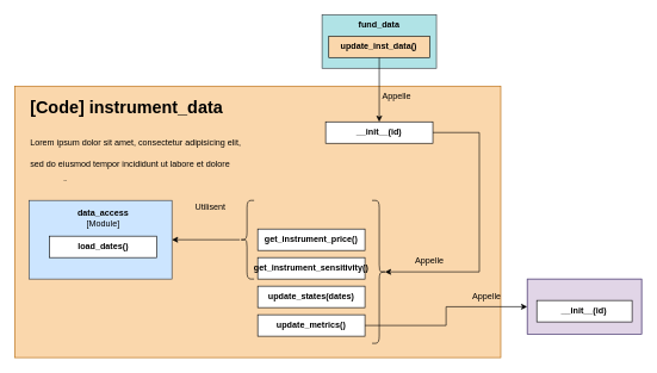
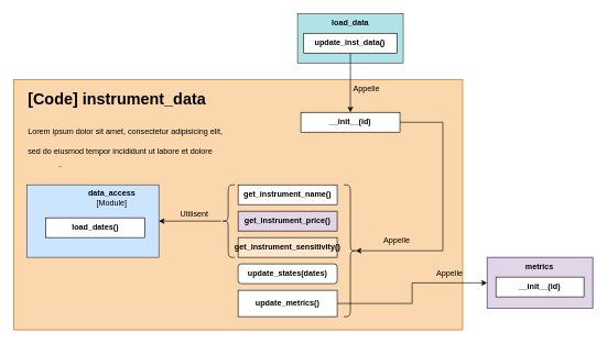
- <mxCell id="23" value="&lt;b&gt;fund_data&lt;/b&gt;" style="text;html=1;align=center;verticalAlign=middle;whiteSpace=wrap;rounded=0;" vertex="1" parent="20"><mxGeometry x="51.765" width="56.471" height="30" as="geometry" /></mxCell>
+ <mxCell id="23" value="&lt;b&gt;load_data&lt;/b&gt;" style="text;html=1;align=center;verticalAlign=middle;whiteSpace=wrap;rounded=0;" vertex="1" parent="20"><mxGeometry x="51.765" width="56.471" height="30" as="geometry" /></mxCell>
- <mxCell id="22" value="&lt;b&gt;update_inst_data()&lt;/b&gt;" style="rounded=0;whiteSpace=wrap;html=1;fillColor=#fad7ac;" vertex="1" parent="20"><mxGeometry x="9.412" y="30" width="141.176" height="30" as="geometry" /></mxCell>
+ <mxCell id="22" value="&lt;b&gt;update_inst_data()&lt;/b&gt;" style="rounded=0;whiteSpace=wrap;html=1;" vertex="1" parent="20"><mxGeometry x="9.412" y="30" width="141.176" height="30" as="geometry" /></mxCell>
- <mxCell id="12" value="Utilisent" style="text;html=1;align=center;verticalAlign=middle;whiteSpace=wrap;rounded=0;" vertex="1" parent="1"><mxGeometry x="264" y="275" width="60" height="30" as="geometry" /></mxCell>
+ <mxCell id="12" value="Utilisent" style="text;html=1;align=center;verticalAlign=middle;whiteSpace=wrap;rounded=0;" vertex="1" parent="1"><mxGeometry x="264" y="310" width="60" height="30" as="geometry" /></mxCell>
+ <mxCell id="7" value="&lt;b&gt;get_instrument_name()&lt;/b&gt;" style="rounded=0;whiteSpace=wrap;html=1;" vertex="1" parent="1"><mxGeometry x="360" y="280" width="150" height="30" as="geometry" /></mxCell>
- <mxCell id="6" value="&lt;b&gt;data_access&lt;/b&gt;&lt;div&gt;[Module]&lt;/div&gt;" style="text;html=1;align=center;verticalAlign=middle;whiteSpace=wrap;rounded=0;" vertex="1" parent="3"><mxGeometry x="74" y="10" width="60" height="30" as="geometry" /></mxCell>
+ <mxCell id="6" value="&lt;b&gt;data_access&lt;/b&gt;&lt;div&gt;[Module]&lt;/div&gt;" style="text;html=1;align=center;verticalAlign=middle;whiteSpace=wrap;rounded=0;" vertex="1" parent="3"><mxGeometry x="99" y="5" width="60" height="30" as="geometry" /></mxCell>
- <mxCell id="8" value="&lt;b&gt;get_instrument_price()&lt;/b&gt;" style="rounded=0;whiteSpace=wrap;html=1;" vertex="1" parent="1"><mxGeometry x="360" y="320" width="150" height="30" as="geometry" /></mxCell>
+ <mxCell id="8" value="&lt;b&gt;get_instrument_price()&lt;/b&gt;" style="rounded=0;whiteSpace=wrap;html=1;fillColor=#e1d5e7;" vertex="1" parent="1"><mxGeometry x="360" y="320" width="150" height="30" as="geometry" /></mxCell>
- <mxCell id="9" value="&lt;b&gt;get_instrument_sensitivity()&lt;/b&gt;" style="rounded=0;whiteSpace=wrap;html=1;" vertex="1" parent="1"><mxGeometry x="360" y="360" width="150" height="30" as="geometry" /></mxCell>
+ <mxCell id="9" value="&lt;b&gt;get_instrument_sensitivity()&lt;/b&gt;" style="rounded=0;whiteSpace=wrap;html=1;fillColor=#ffe6cc;" vertex="1" parent="1"><mxGeometry x="360" y="360" width="150" height="30" as="geometry" /></mxCell>
+ <mxCell id="28" value="&lt;b&gt;metrics&lt;/b&gt;" style="text;html=1;align=center;verticalAlign=middle;whiteSpace=wrap;rounded=0;" vertex="1" parent="27"><mxGeometry x="53.333" width="53.333" height="30" as="geometry" /></mxCell>
- <mxCell id="14" value="&lt;b&gt;update_states(dates)&lt;/b&gt;" style="rounded=0;whiteSpace=wrap;html=1;" vertex="1" parent="1"><mxGeometry x="360" y="400" width="150" height="30" as="geometry" /></mxCell>
+ <mxCell id="14" value="&lt;b&gt;update_states(dates)&lt;/b&gt;" style="whiteSpace=wrap;html=1;rounded=1;" vertex="1" parent="1"><mxGeometry x="360" y="400" width="150" height="30" as="geometry" /></mxCell>
- <mxCell id="16" value="&lt;b&gt;update_metrics()&lt;/b&gt;" style="rounded=0;whiteSpace=wrap;html=1;" vertex="1" parent="1"><mxGeometry x="360" y="440" width="150" height="30" as="geometry" /></mxCell>
+ <mxCell id="16" value="&lt;b&gt;update_metrics()&lt;/b&gt;" style="rounded=0;whiteSpace=wrap;html=1;" vertex="1" parent="1"><mxGeometry x="360" y="440" width="150" height="40" as="geometry" /></mxCell>
